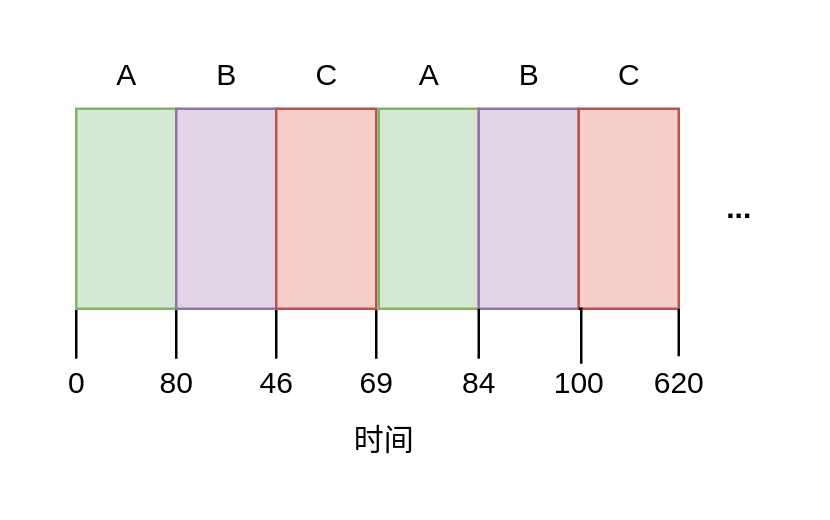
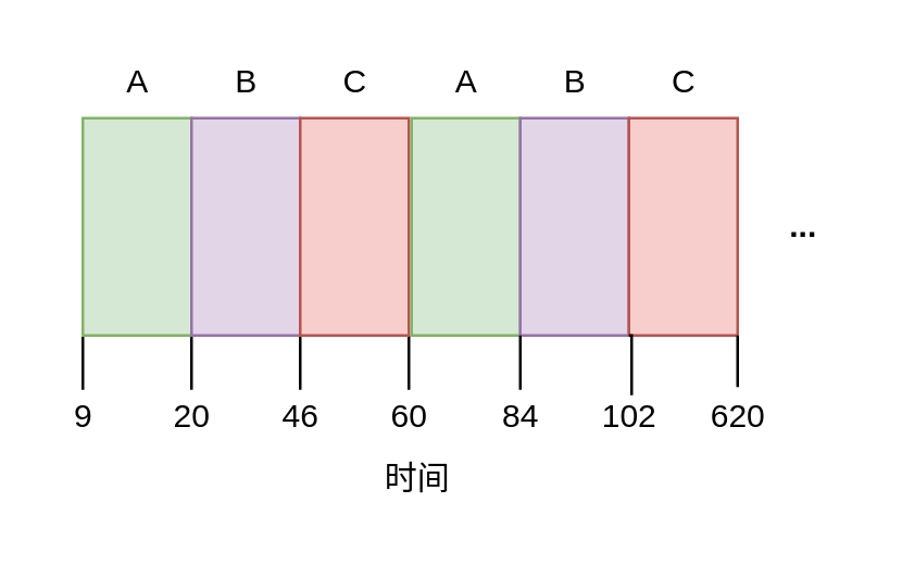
- <mxCell id="16" value="0" style="text;html=1;align=center;verticalAlign=middle;resizable=0;points=[];autosize=1;" vertex="1" parent="7"><mxGeometry y="123" width="20" height="20" as="geometry" /></mxCell>
+ <mxCell id="16" value="9" style="text;html=1;align=center;verticalAlign=middle;resizable=0;points=[];autosize=1;" vertex="1" parent="7"><mxGeometry y="123" width="20" height="20" as="geometry" /></mxCell>
- <mxCell id="17" value="80" style="text;html=1;align=center;verticalAlign=middle;resizable=0;points=[];autosize=1;" vertex="1" parent="7"><mxGeometry x="35" y="123" width="30" height="20" as="geometry" /></mxCell>
+ <mxCell id="17" value="20" style="text;html=1;align=center;verticalAlign=middle;resizable=0;points=[];autosize=1;" vertex="1" parent="7"><mxGeometry x="35" y="123" width="30" height="20" as="geometry" /></mxCell>
- <mxCell id="19" value="69" style="text;html=1;align=center;verticalAlign=middle;resizable=0;points=[];autosize=1;" vertex="1" parent="7"><mxGeometry x="115" y="123" width="30" height="20" as="geometry" /></mxCell>
+ <mxCell id="19" value="60" style="text;html=1;align=center;verticalAlign=middle;resizable=0;points=[];autosize=1;" vertex="1" parent="7"><mxGeometry x="115" y="123" width="30" height="20" as="geometry" /></mxCell>
- <mxCell id="30" value="100" style="text;html=1;align=center;verticalAlign=middle;resizable=0;points=[];autosize=1;" vertex="1" parent="20"><mxGeometry x="70" y="123" width="40" height="20" as="geometry" /></mxCell>
+ <mxCell id="30" value="102" style="text;html=1;align=center;verticalAlign=middle;resizable=0;points=[];autosize=1;" vertex="1" parent="20"><mxGeometry x="70" y="123" width="40" height="20" as="geometry" /></mxCell>
